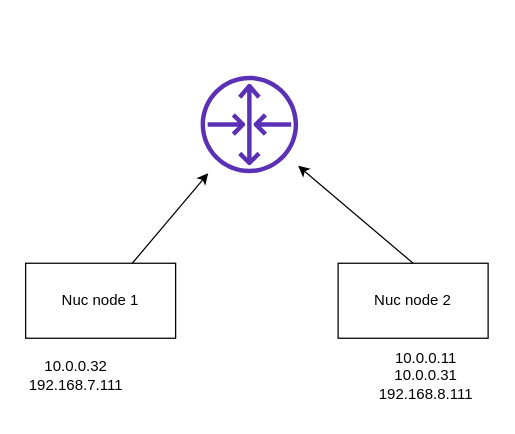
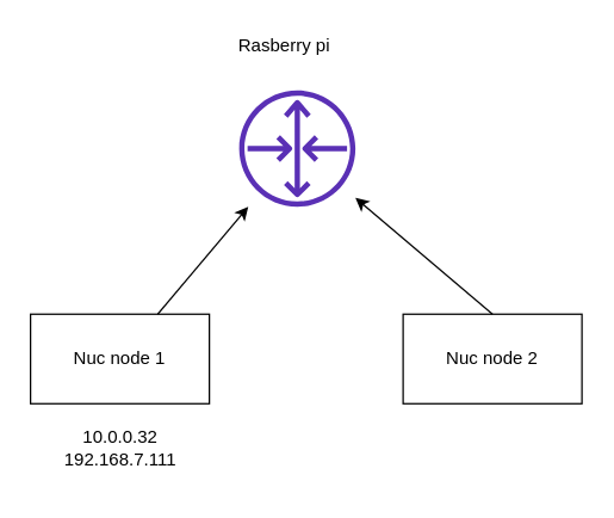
+ <mxCell id="9" value="Rasberry pi" style="text;html=1;align=center;verticalAlign=middle;resizable=0;points=[];autosize=1;" vertex="1" parent="1"><mxGeometry x="150" y="20" width="80" height="20" as="geometry" /></mxCell>
- <mxCell id="7" value="10.0.0.32&lt;br&gt;192.168.7.111" style="text;html=1;align=center;verticalAlign=middle;resizable=0;points=[];autosize=1;" vertex="1" parent="1"><mxGeometry x="15" y="285" width="90" height="30" as="geometry" /></mxCell>
+ <mxCell id="7" value="10.0.0.32&lt;br&gt;192.168.7.111" style="text;html=1;align=center;verticalAlign=middle;resizable=0;points=[];autosize=1;" vertex="1" parent="1"><mxGeometry x="35" y="285" width="90" height="30" as="geometry" /></mxCell>
- <mxCell id="8" value="10.0.0.11&lt;br&gt;10.0.0.31&lt;br&gt;192.168.8.111&lt;br&gt;" style="text;html=1;align=center;verticalAlign=middle;resizable=0;points=[];autosize=1;" vertex="1" parent="1"><mxGeometry x="295" y="275" width="90" height="50" as="geometry" /></mxCell>
